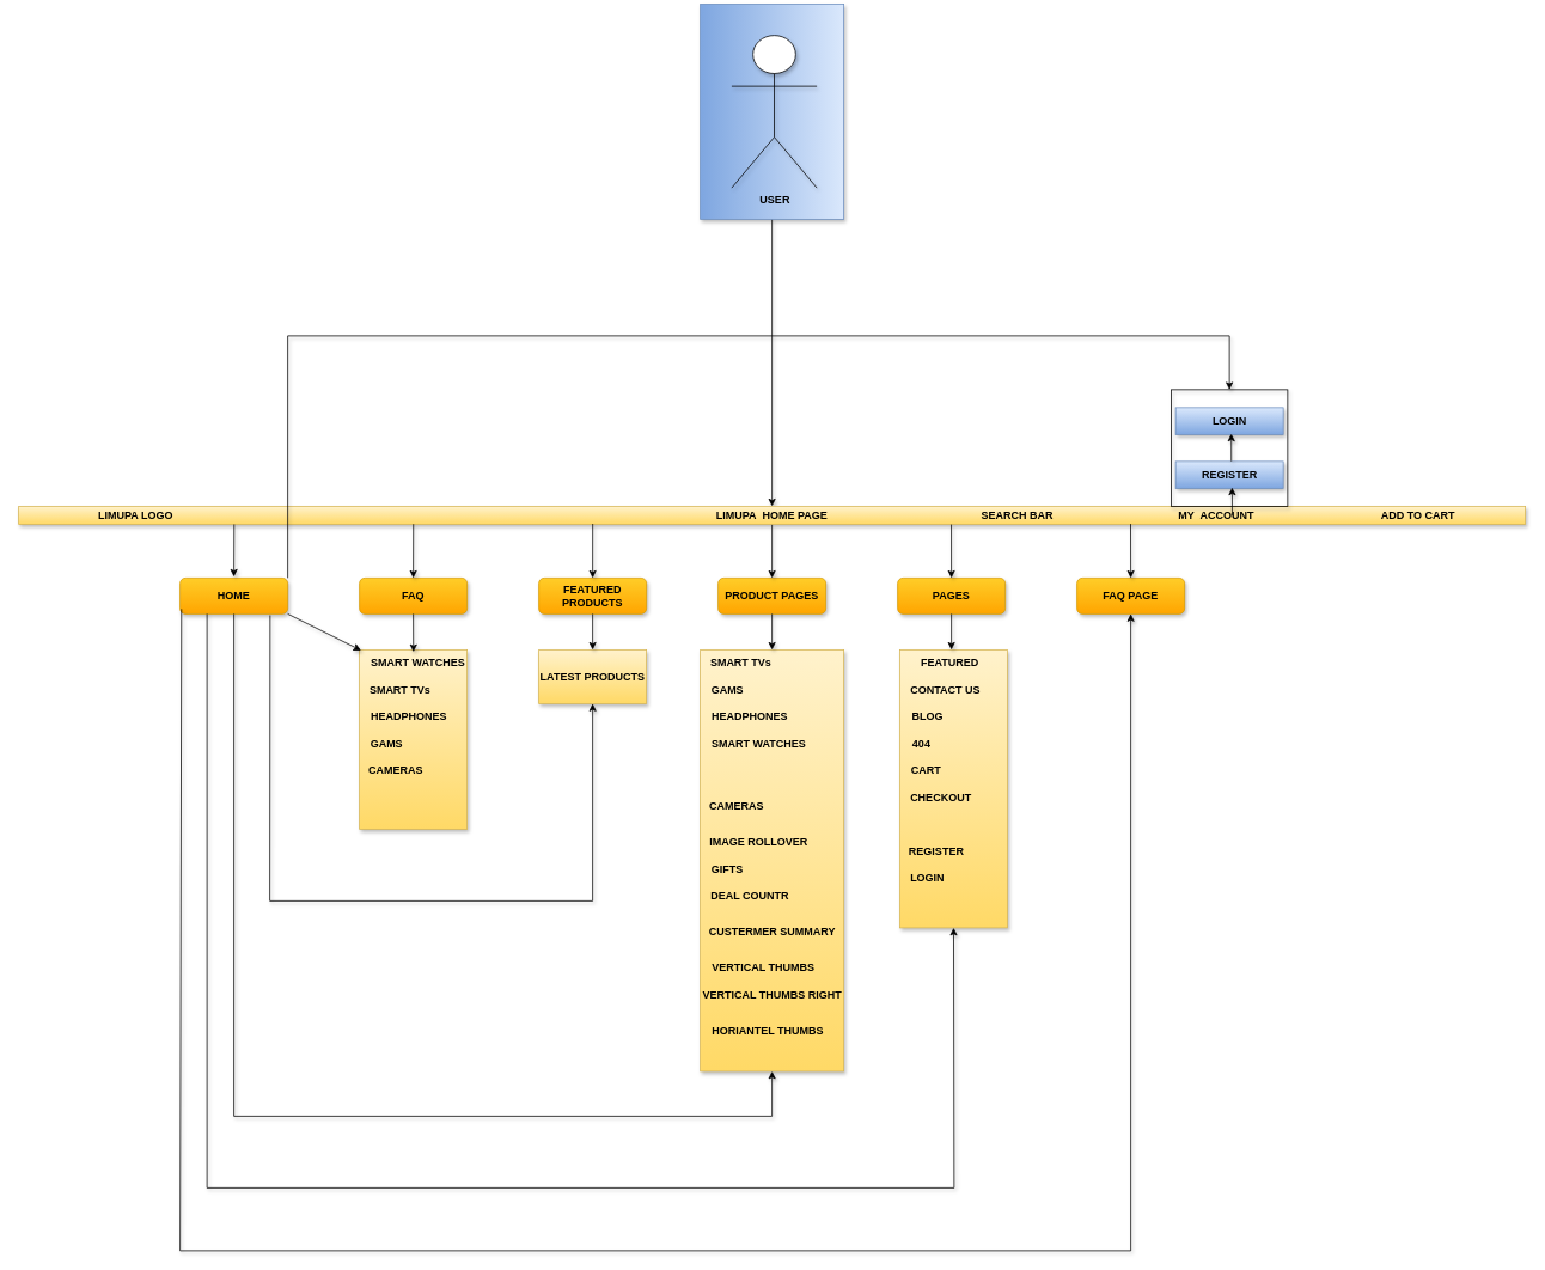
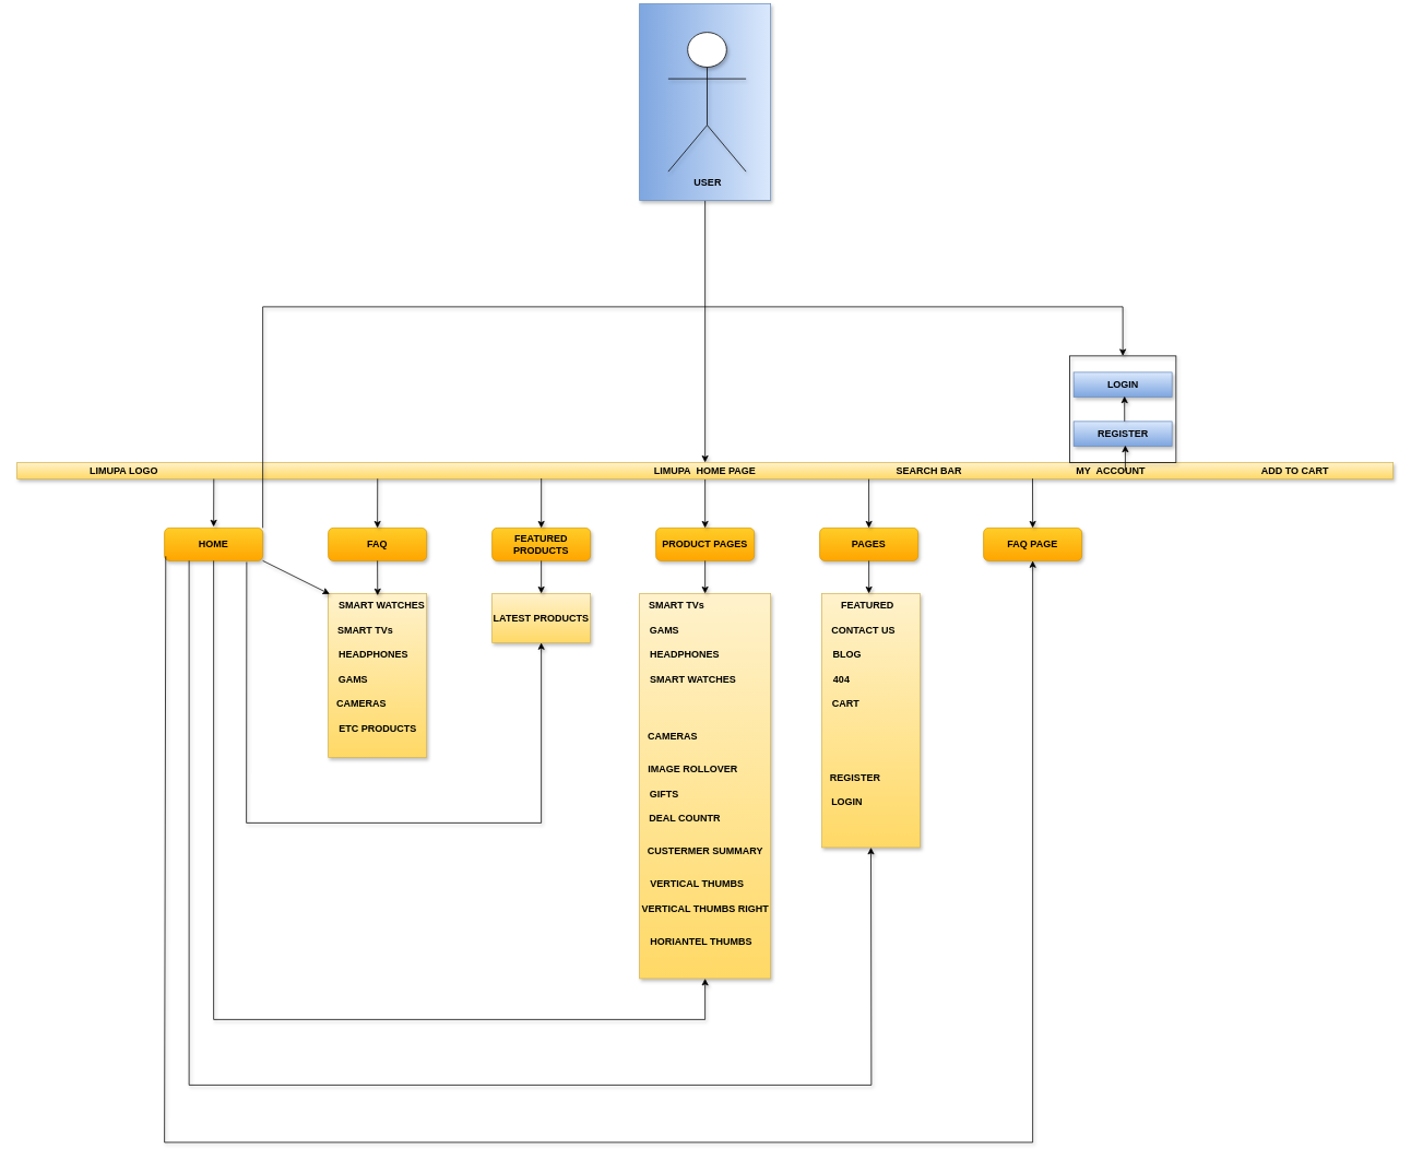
+ <mxCell id="21" value="ETC PRODUCTS" style="text;html=1;align=center;verticalAlign=middle;resizable=0;points=[];autosize=1;strokeColor=none;fillColor=none;fontStyle=1;shadow=1;fontFamily=Helvetica;" parent="1" vertex="1"><mxGeometry x="400" y="855" width="120" height="30" as="geometry" /></mxCell>
- <mxCell id="28" value="CHECKOUT" style="text;html=1;align=center;verticalAlign=middle;resizable=0;points=[];autosize=1;strokeColor=none;fillColor=none;fontStyle=1;shadow=1;fontFamily=Helvetica;" parent="1" vertex="1"><mxGeometry x="1002.5" y="855" width="90" height="30" as="geometry" /></mxCell>
